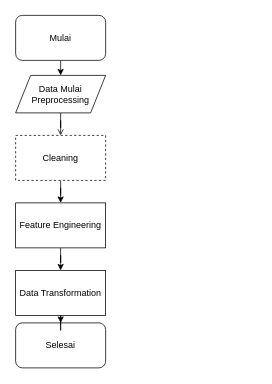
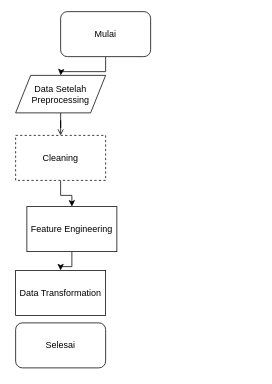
- <mxCell id="3" value="&lt;font&gt;Mulai&lt;/font&gt;" style="rounded=1;whiteSpace=wrap;html=1;" parent="1" vertex="1"><mxGeometry x="20" y="20" width="120" height="60" as="geometry" /></mxCell>
+ <mxCell id="3" value="&lt;font&gt;Mulai&lt;/font&gt;" style="rounded=1;whiteSpace=wrap;html=1;" parent="1" vertex="1"><mxGeometry x="80" y="15" width="120" height="60" as="geometry" /></mxCell>
- <mxCell id="9" value="Data Mulai Preprocessing" style="shape=parallelogram;perimeter=parallelogramPerimeter;whiteSpace=wrap;html=1;fixedSize=1;" parent="1" vertex="1"><mxGeometry x="20" y="100" width="120" height="50" as="geometry" /></mxCell>
+ <mxCell id="9" value="Data Setelah Preprocessing" style="shape=parallelogram;perimeter=parallelogramPerimeter;whiteSpace=wrap;html=1;fixedSize=1;" parent="1" vertex="1"><mxGeometry x="20" y="100" width="120" height="50" as="geometry" /></mxCell>
- <mxCell id="15" value="Feature Engineering" style="whiteSpace=wrap;html=1;" parent="1" vertex="1"><mxGeometry x="20" y="270" width="120" height="60" as="geometry" /></mxCell>
+ <mxCell id="15" value="Feature Engineering" style="whiteSpace=wrap;html=1;" parent="1" vertex="1"><mxGeometry x="35" y="275" width="120" height="60" as="geometry" /></mxCell>
- <mxCell id="12" style="edgeStyle=orthogonalEdgeStyle;rounded=0;orthogonalLoop=1;jettySize=auto;html=1;" edge="1" parent="1" source="13" target="6"><mxGeometry relative="1" as="geometry" /></mxCell>
